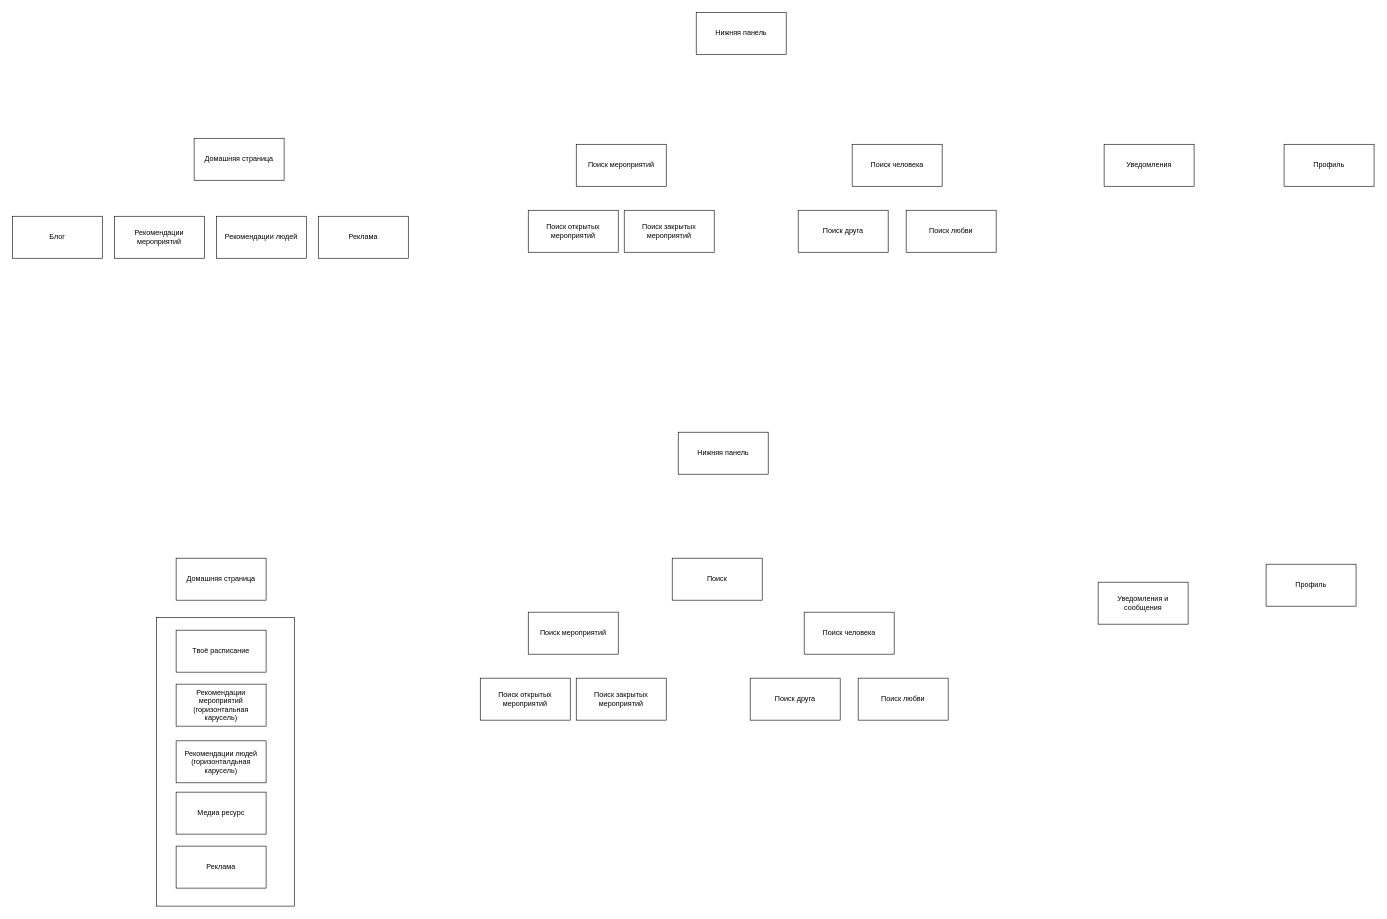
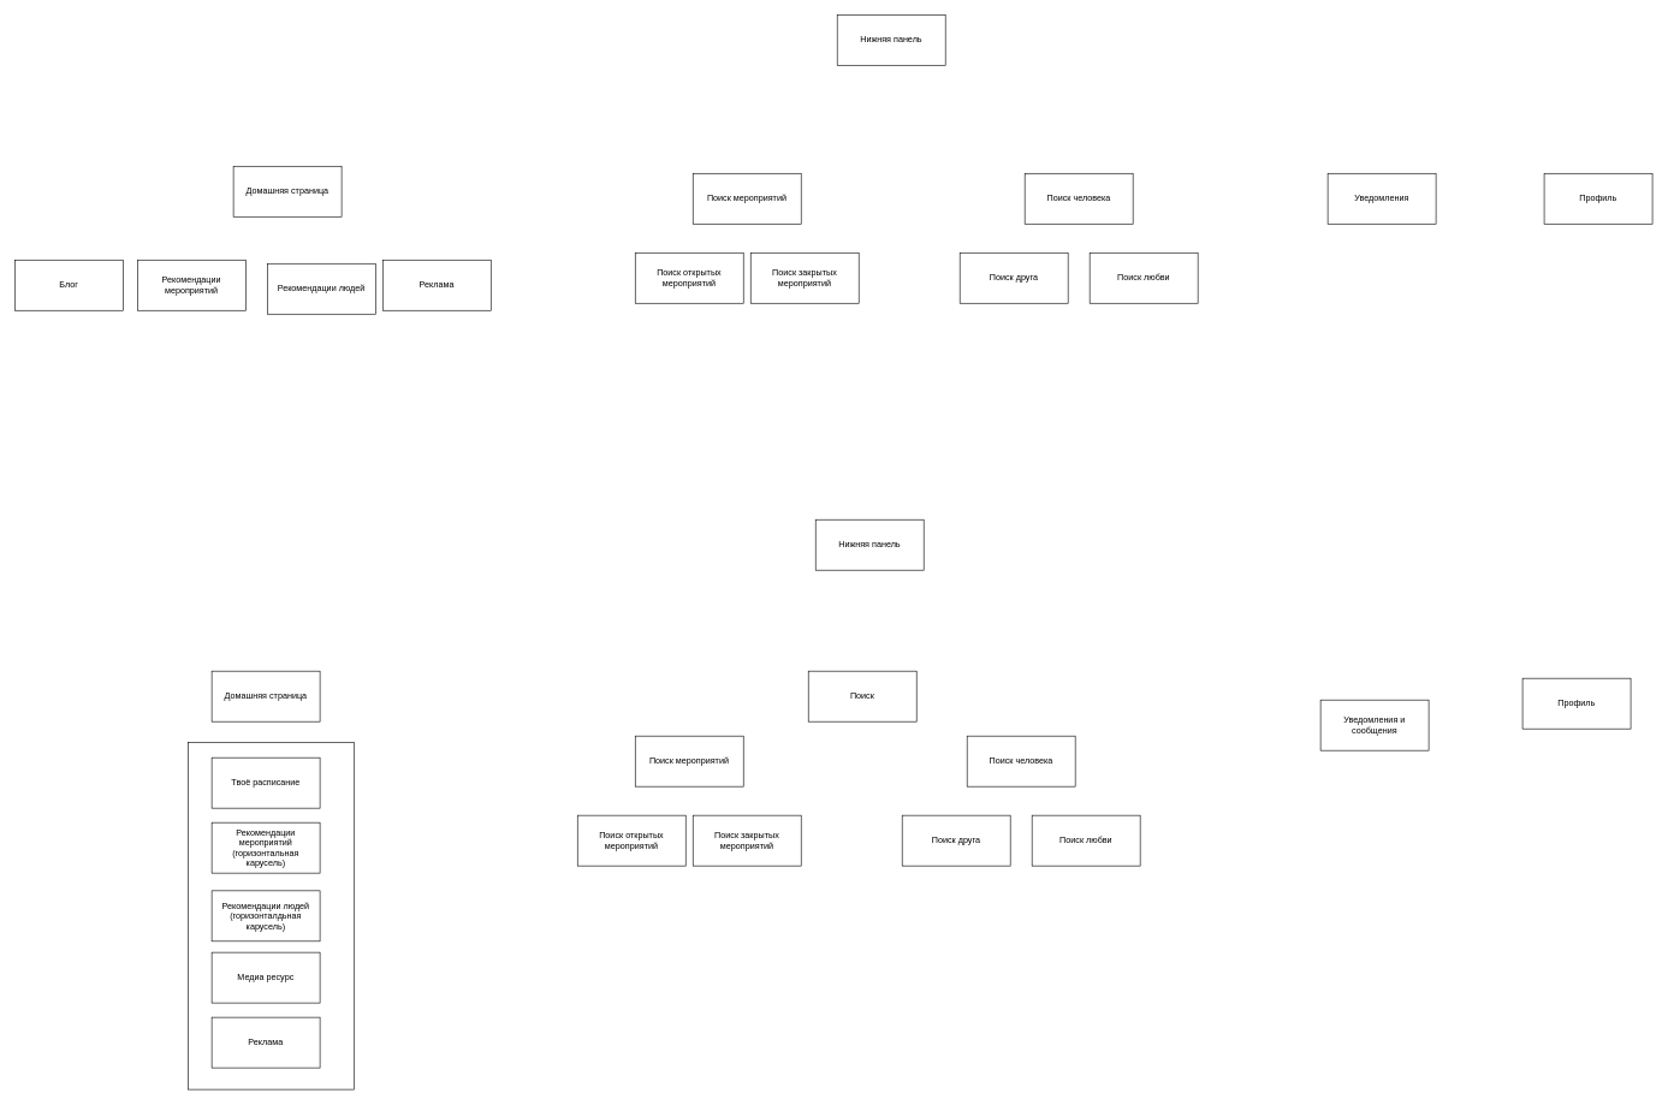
- <mxCell id="16" value="Рекомендации людей" style="rounded=0;whiteSpace=wrap;html=1;" vertex="1" parent="1"><mxGeometry x="360" y="360" width="150" height="70" as="geometry" /></mxCell>
+ <mxCell id="16" value="Рекомендации людей" style="rounded=0;whiteSpace=wrap;html=1;" vertex="1" parent="1"><mxGeometry x="370" y="365" width="150" height="70" as="geometry" /></mxCell>
